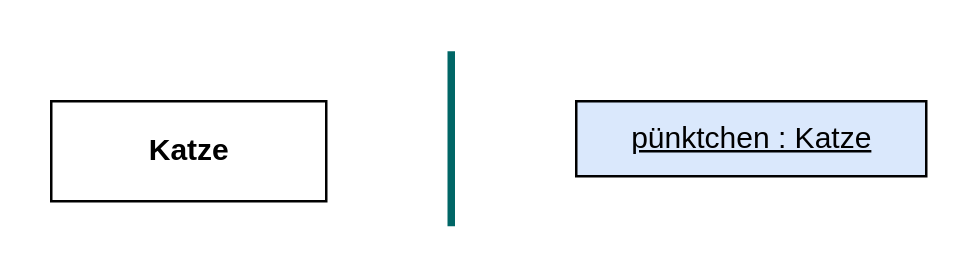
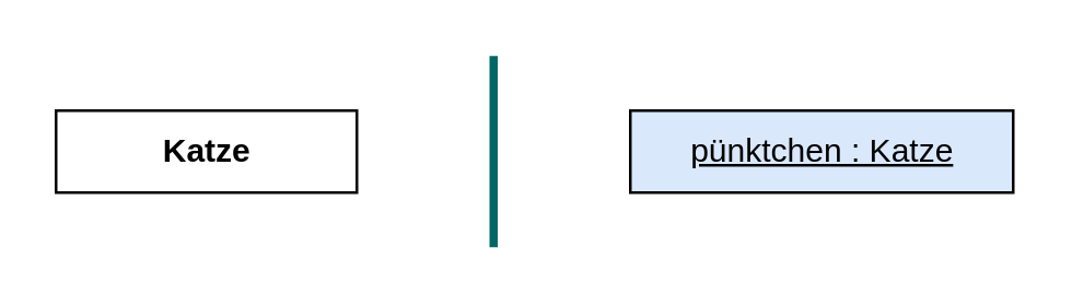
- <mxCell id="2" value="Katze" style="html=1;fontStyle=1" vertex="1" parent="1"><mxGeometry x="20" y="40" width="110" height="40" as="geometry" /></mxCell>
+ <mxCell id="2" value="Katze" style="html=1;fontStyle=1" vertex="1" parent="1"><mxGeometry x="20" y="40" width="110" height="30" as="geometry" /></mxCell>
